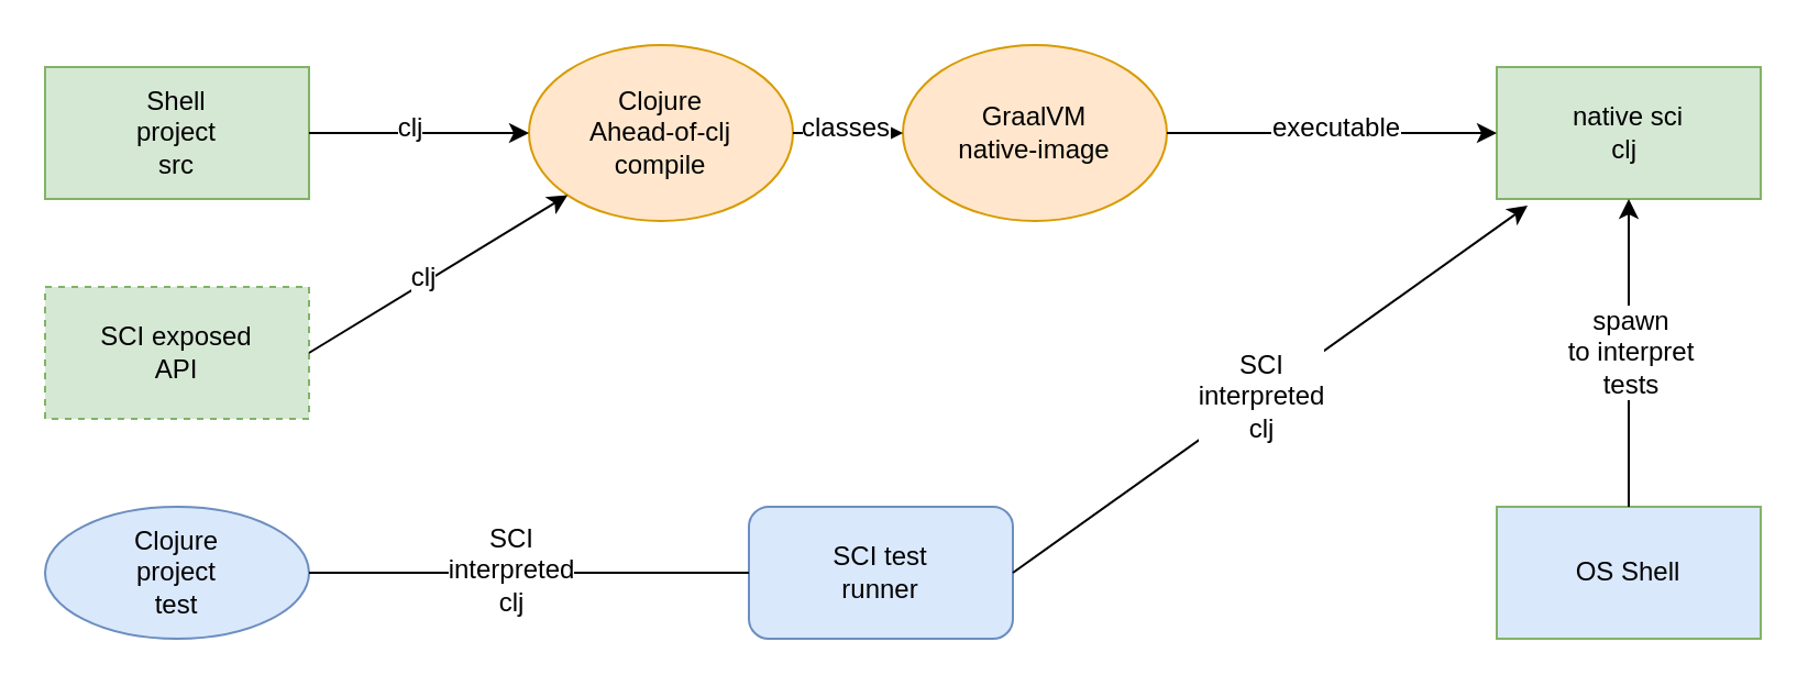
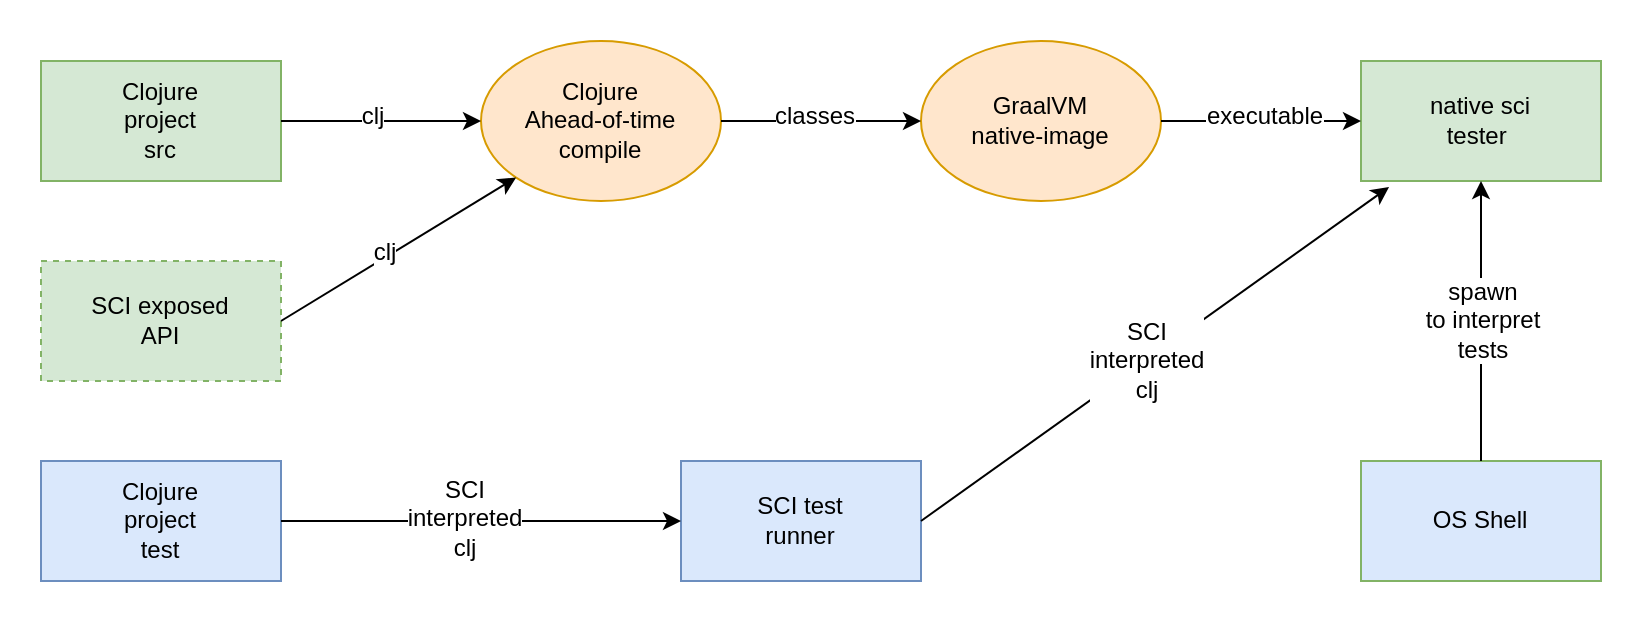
- <mxCell id="2" value="Shell&lt;br style=&quot;font-size: 12px;&quot;&gt;project&lt;br style=&quot;font-size: 12px;&quot;&gt;src" style="rounded=0;whiteSpace=wrap;html=1;fillColor=#d5e8d4;strokeColor=#82b366;fontSize=12;" parent="1" vertex="1"><mxGeometry x="20" y="30" width="120" height="60" as="geometry" /></mxCell>
+ <mxCell id="2" value="Clojure&lt;br style=&quot;font-size: 12px;&quot;&gt;project&lt;br style=&quot;font-size: 12px;&quot;&gt;src" style="rounded=0;whiteSpace=wrap;html=1;fillColor=#d5e8d4;strokeColor=#82b366;fontSize=12;" parent="1" vertex="1"><mxGeometry x="20" y="30" width="120" height="60" as="geometry" /></mxCell>
- <mxCell id="5" value="Clojure&lt;br style=&quot;font-size: 12px;&quot;&gt;Ahead-of-clj&lt;br style=&quot;font-size: 12px;&quot;&gt;compile" style="ellipse;whiteSpace=wrap;html=1;fillColor=#ffe6cc;strokeColor=#d79b00;fontSize=12;" parent="1" vertex="1"><mxGeometry x="240" y="20" width="120" height="80" as="geometry" /></mxCell>
+ <mxCell id="5" value="Clojure&lt;br style=&quot;font-size: 12px;&quot;&gt;Ahead-of-time&lt;br style=&quot;font-size: 12px;&quot;&gt;compile" style="ellipse;whiteSpace=wrap;html=1;fillColor=#ffe6cc;strokeColor=#d79b00;fontSize=12;" parent="1" vertex="1"><mxGeometry x="240" y="20" width="120" height="80" as="geometry" /></mxCell>
- <mxCell id="4" value="GraalVM&lt;br style=&quot;font-size: 12px;&quot;&gt;native-image" style="ellipse;whiteSpace=wrap;html=1;fillColor=#ffe6cc;strokeColor=#d79b00;fontSize=12;" parent="1" vertex="1"><mxGeometry x="410" y="20" width="120" height="80" as="geometry" /></mxCell>
+ <mxCell id="4" value="GraalVM&lt;br style=&quot;font-size: 12px;&quot;&gt;native-image" style="ellipse;whiteSpace=wrap;html=1;fillColor=#ffe6cc;strokeColor=#d79b00;fontSize=12;" parent="1" vertex="1"><mxGeometry x="460" y="20" width="120" height="80" as="geometry" /></mxCell>
- <mxCell id="10" value="native sci&lt;br style=&quot;font-size: 12px;&quot;&gt;clj&amp;nbsp;" style="rounded=0;whiteSpace=wrap;html=1;fillColor=#d5e8d4;strokeColor=#82b366;fontSize=12;" parent="1" vertex="1"><mxGeometry x="680" y="30" width="120" height="60" as="geometry" /></mxCell>
+ <mxCell id="10" value="native sci&lt;br style=&quot;font-size: 12px;&quot;&gt;tester&amp;nbsp;" style="rounded=0;whiteSpace=wrap;html=1;fillColor=#d5e8d4;strokeColor=#82b366;fontSize=12;" parent="1" vertex="1"><mxGeometry x="680" y="30" width="120" height="60" as="geometry" /></mxCell>
- <mxCell id="3" value="Clojure&lt;br style=&quot;font-size: 12px;&quot;&gt;project&lt;br style=&quot;font-size: 12px;&quot;&gt;test" style="ellipse;whiteSpace=wrap;html=1;fillColor=#dae8fc;strokeColor=#6c8ebf;fontSize=12;" parent="1" vertex="1"><mxGeometry x="20" y="230" width="120" height="60" as="geometry" /></mxCell>
+ <mxCell id="3" value="Clojure&lt;br style=&quot;font-size: 12px;&quot;&gt;project&lt;br style=&quot;font-size: 12px;&quot;&gt;test" style="rounded=0;whiteSpace=wrap;html=1;fillColor=#dae8fc;strokeColor=#6c8ebf;fontSize=12;" parent="1" vertex="1"><mxGeometry x="20" y="230" width="120" height="60" as="geometry" /></mxCell>
- <mxCell id="14" value="" style="endArrow=none;html=1;exitX=1;exitY=0.5;exitDx=0;exitDy=0;entryX=0;entryY=0.5;entryDx=0;entryDy=0;fontSize=12;" parent="1" source="3" target="13" edge="1"><mxGeometry width="50" height="50" relative="1" as="geometry"><mxPoint x="170" y="261.85" as="sourcePoint" /><mxPoint x="230" y="211.85" as="targetPoint" /></mxGeometry></mxCell>
+ <mxCell id="14" value="" style="endArrow=classic;html=1;exitX=1;exitY=0.5;exitDx=0;exitDy=0;entryX=0;entryY=0.5;entryDx=0;entryDy=0;fontSize=12;" parent="1" source="3" target="13" edge="1"><mxGeometry width="50" height="50" relative="1" as="geometry"><mxPoint x="170" y="261.85" as="sourcePoint" /><mxPoint x="230" y="211.85" as="targetPoint" /></mxGeometry></mxCell>
- <mxCell id="13" value="SCI test&lt;br style=&quot;font-size: 12px;&quot;&gt;runner" style="whiteSpace=wrap;html=1;fillColor=#dae8fc;strokeColor=#6c8ebf;fontSize=12;rounded=1;" parent="1" vertex="1"><mxGeometry x="340" y="230" width="120" height="60" as="geometry" /></mxCell>
+ <mxCell id="13" value="SCI test&lt;br style=&quot;font-size: 12px;&quot;&gt;runner" style="rounded=0;whiteSpace=wrap;html=1;fillColor=#dae8fc;strokeColor=#6c8ebf;fontSize=12;" parent="1" vertex="1"><mxGeometry x="340" y="230" width="120" height="60" as="geometry" /></mxCell>
